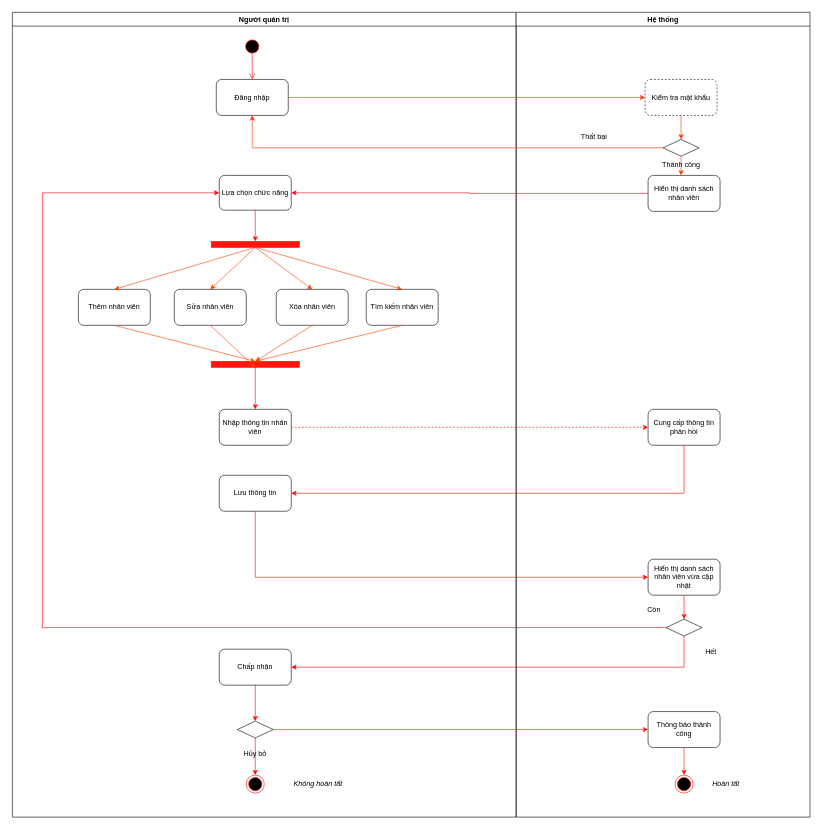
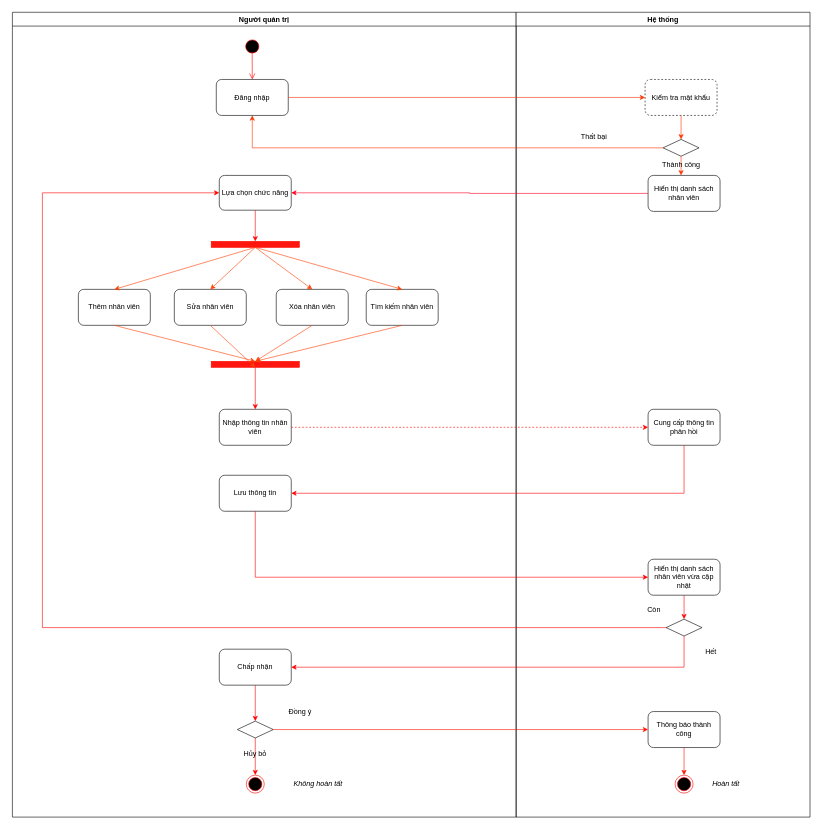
+ <mxCell id="30" value="Đồng ý" style="text;html=1;align=center;verticalAlign=middle;whiteSpace=wrap;rounded=0;" vertex="1" parent="2"><mxGeometry x="450" y="1152" width="60" height="30" as="geometry" /></mxCell>
